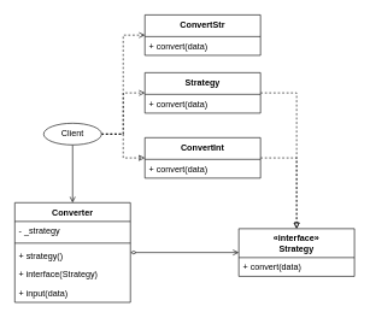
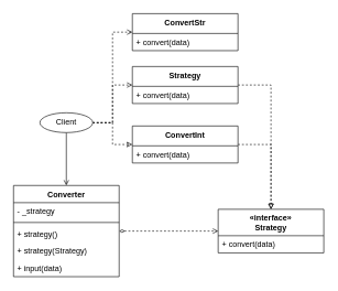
- <mxCell id="17" value="" style="edgeStyle=orthogonalEdgeStyle;rounded=0;orthogonalLoop=1;jettySize=auto;html=1;endArrow=open;endFill=0;startArrow=diamondThin;startFill=0;" edge="1" parent="1" source="18" target="2"><mxGeometry relative="1" as="geometry" /></mxCell>
+ <mxCell id="17" value="" style="edgeStyle=orthogonalEdgeStyle;rounded=0;orthogonalLoop=1;jettySize=auto;html=1;endArrow=open;endFill=0;startArrow=diamondThin;startFill=0;dashed=1;" edge="1" parent="1" source="18" target="2"><mxGeometry relative="1" as="geometry" /></mxCell>
- <mxCell id="22" value="+ interface(Strategy)" style="text;strokeColor=none;fillColor=none;align=left;verticalAlign=top;spacingLeft=4;spacingRight=4;overflow=hidden;rotatable=0;points=[[0,0.5],[1,0.5]];portConstraint=eastwest;" vertex="1" parent="18"><mxGeometry y="86" width="160" height="26" as="geometry" /></mxCell>
+ <mxCell id="22" value="+ strategy(Strategy)" style="text;strokeColor=none;fillColor=none;align=left;verticalAlign=top;spacingLeft=4;spacingRight=4;overflow=hidden;rotatable=0;points=[[0,0.5],[1,0.5]];portConstraint=eastwest;" vertex="1" parent="18"><mxGeometry y="86" width="160" height="26" as="geometry" /></mxCell>
